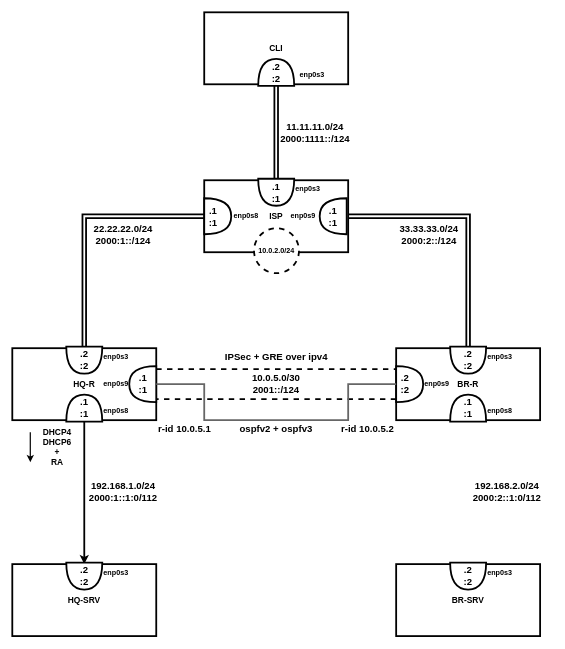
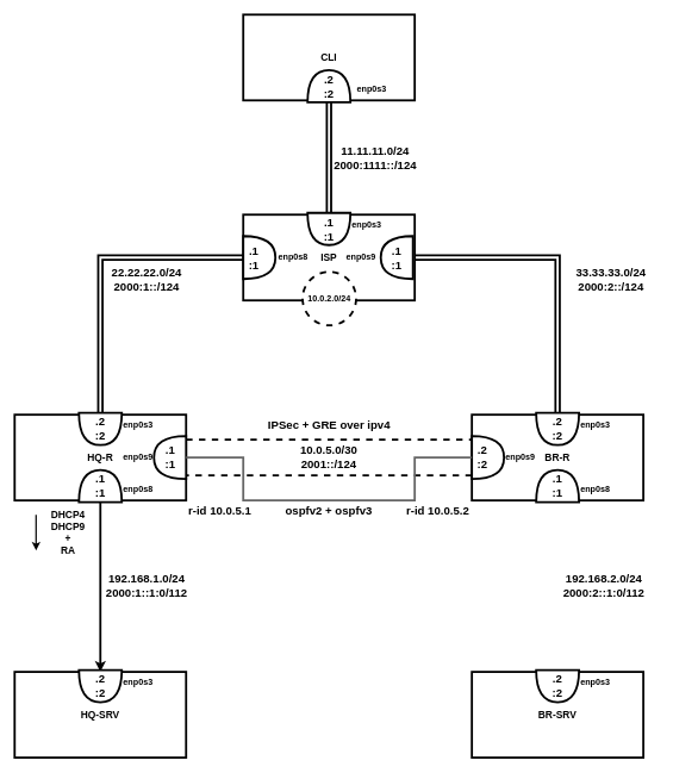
- <mxCell id="15" value="&lt;span style=&quot;font-size: 16px;&quot;&gt;&lt;b&gt;33.33.33.0/24&lt;br&gt;2000:2::/124&lt;br&gt;&lt;/b&gt;&lt;/span&gt;" style="text;html=1;strokeColor=none;fillColor=none;align=center;verticalAlign=middle;whiteSpace=wrap;rounded=0;" parent="1" vertex="1"><mxGeometry x="640" y="360" width="150" height="60" as="geometry" /></mxCell>
+ <mxCell id="15" value="&lt;span style=&quot;font-size: 16px;&quot;&gt;&lt;b&gt;33.33.33.0/24&lt;br&gt;2000:2::/124&lt;br&gt;&lt;/b&gt;&lt;/span&gt;" style="text;html=1;strokeColor=none;fillColor=none;align=center;verticalAlign=middle;whiteSpace=wrap;rounded=0;" parent="1" vertex="1"><mxGeometry x="780" y="360" width="150" height="60" as="geometry" /></mxCell>
- <mxCell id="61" value="&lt;b style=&quot;font-size: 14px;&quot;&gt;&lt;span style=&quot;&quot;&gt;DHCP4&lt;br&gt;DHCP6&lt;br&gt;&lt;/span&gt;+&lt;br&gt;RA&lt;/b&gt;" style="text;html=1;strokeColor=none;fillColor=none;align=center;verticalAlign=middle;whiteSpace=wrap;rounded=0;" parent="1" vertex="1"><mxGeometry x="65" y="710" width="60" height="70" as="geometry" /></mxCell>
+ <mxCell id="61" value="&lt;b style=&quot;font-size: 14px;&quot;&gt;&lt;span style=&quot;&quot;&gt;DHCP4&lt;br&gt;DHCP9&lt;br&gt;&lt;/span&gt;+&lt;br&gt;RA&lt;/b&gt;" style="text;html=1;strokeColor=none;fillColor=none;align=center;verticalAlign=middle;whiteSpace=wrap;rounded=0;" parent="1" vertex="1"><mxGeometry x="65" y="710" width="60" height="70" as="geometry" /></mxCell>
